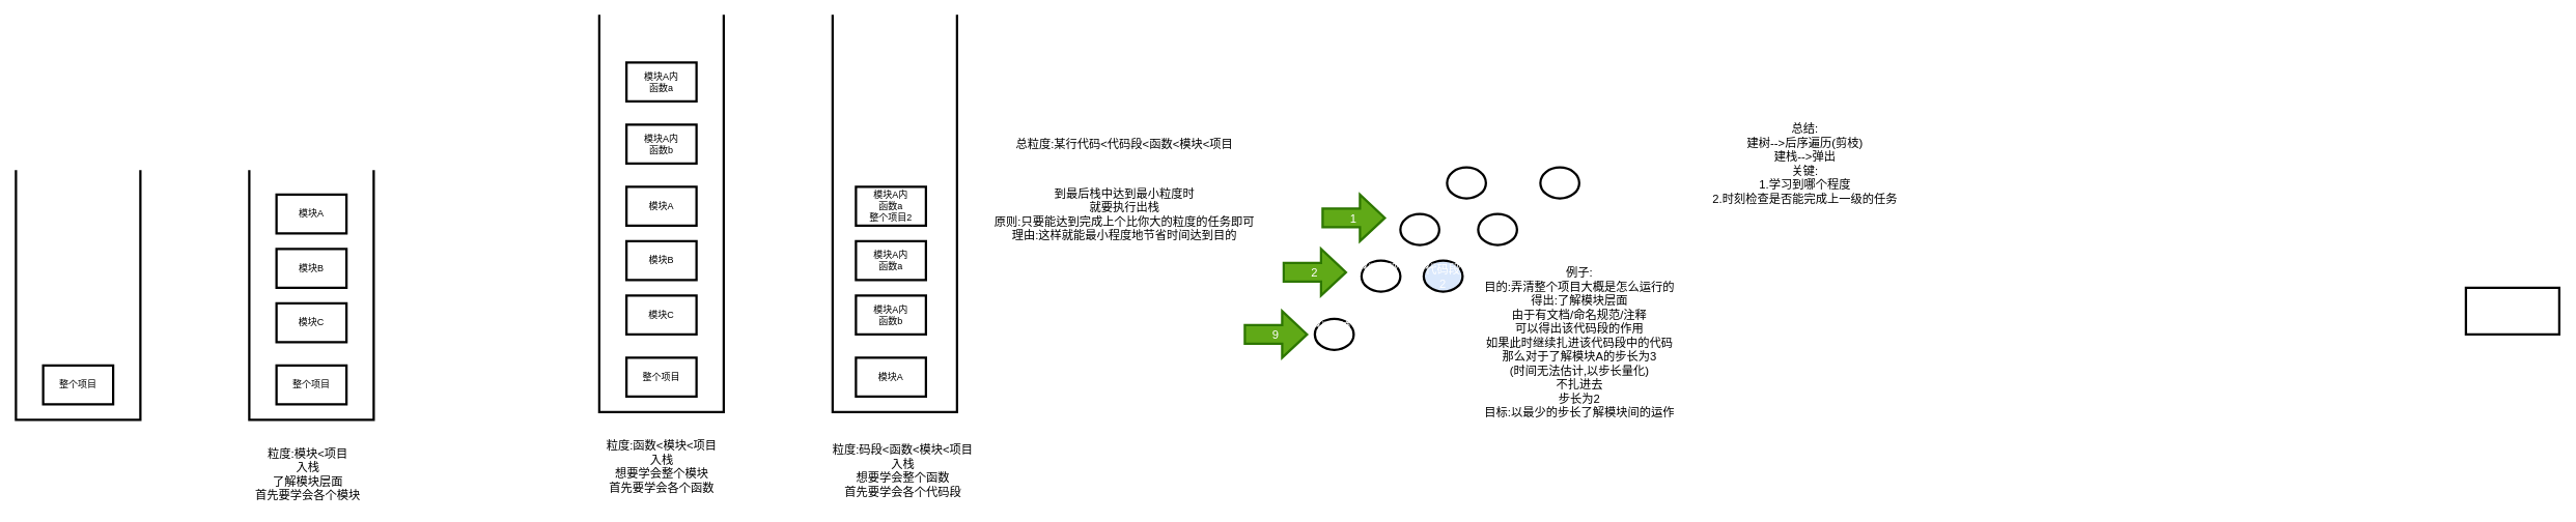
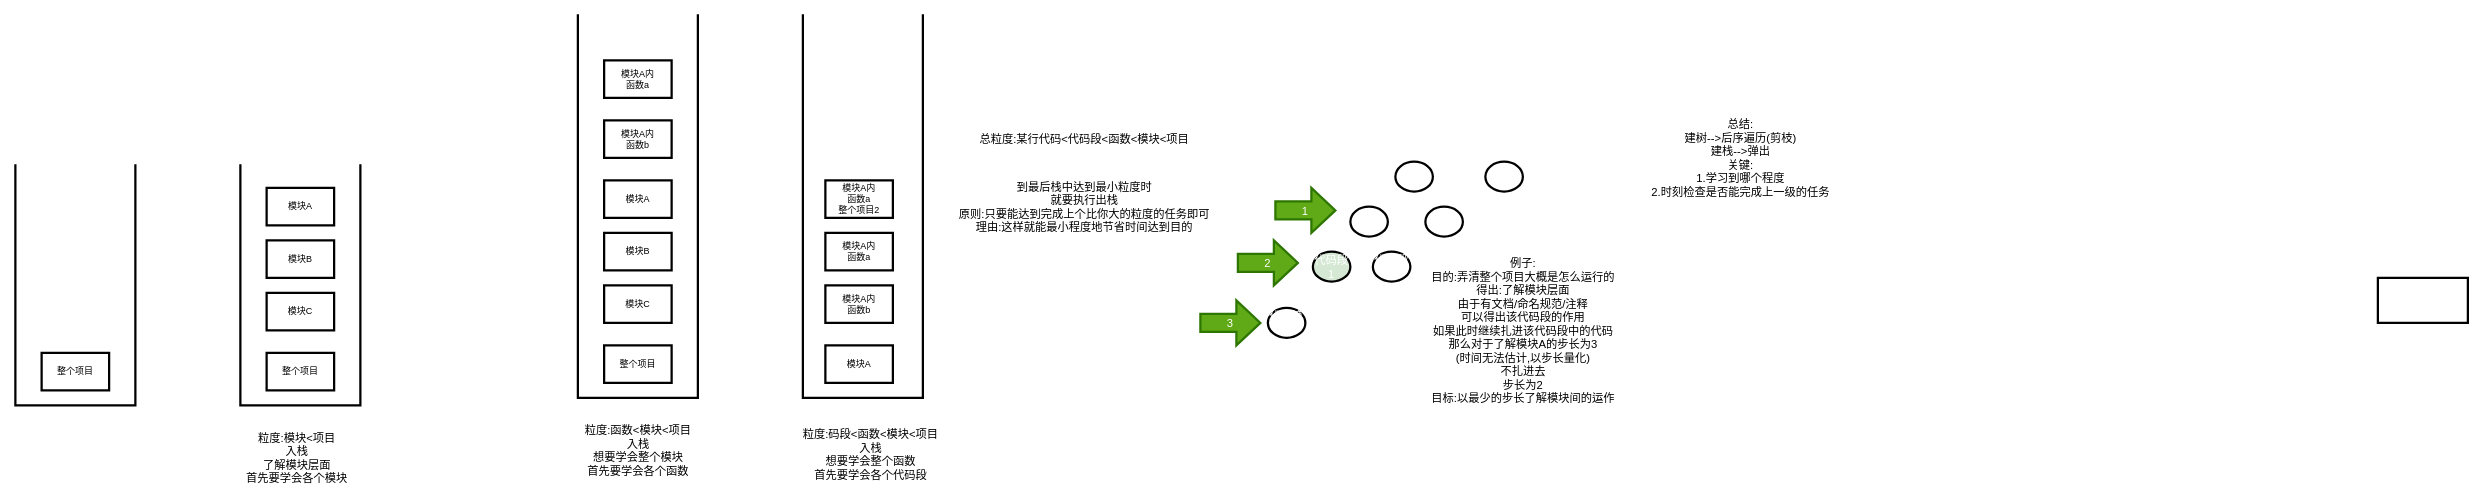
- <mxCell id="32" value="&lt;font color=&quot;#ffffff&quot;&gt;代码段1&lt;/font&gt;" style="ellipse;whiteSpace=wrap;html=1;fontSize=15;fontColor=#000000;strokeColor=#000000;strokeWidth=3;" vertex="1" parent="1"><mxGeometry x="1750" y="335" width="50" height="40" as="geometry" /></mxCell>
+ <mxCell id="32" value="&lt;font color=&quot;#ffffff&quot;&gt;代码段1&lt;/font&gt;" style="ellipse;whiteSpace=wrap;html=1;fontSize=15;fontColor=#000000;strokeColor=#000000;strokeWidth=3;fillColor=#d5e8d4;" vertex="1" parent="1"><mxGeometry x="1750" y="335" width="50" height="40" as="geometry" /></mxCell>
- <mxCell id="33" value="&lt;font color=&quot;#ffffff&quot;&gt;代码段2&lt;/font&gt;" style="ellipse;whiteSpace=wrap;html=1;fontSize=15;fontColor=#000000;strokeColor=#000000;strokeWidth=3;fillColor=#dae8fc;" vertex="1" parent="1"><mxGeometry x="1830" y="335" width="50" height="40" as="geometry" /></mxCell>
+ <mxCell id="33" value="&lt;font color=&quot;#ffffff&quot;&gt;代码段2&lt;/font&gt;" style="ellipse;whiteSpace=wrap;html=1;fontSize=15;fontColor=#000000;strokeColor=#000000;strokeWidth=3;" vertex="1" parent="1"><mxGeometry x="1830" y="335" width="50" height="40" as="geometry" /></mxCell>
- <mxCell id="34" value="9" style="shape=singleArrow;whiteSpace=wrap;html=1;arrowWidth=0.4;arrowSize=0.4;fontSize=15;fontColor=#ffffff;strokeColor=#2D7600;strokeWidth=3;fillColor=#60a917;" vertex="1" parent="1"><mxGeometry x="1600" y="400" width="80" height="60" as="geometry" /></mxCell>
+ <mxCell id="34" value="3" style="shape=singleArrow;whiteSpace=wrap;html=1;arrowWidth=0.4;arrowSize=0.4;fontSize=15;fontColor=#ffffff;strokeColor=#2D7600;strokeWidth=3;fillColor=#60a917;" vertex="1" parent="1"><mxGeometry x="1600" y="400" width="80" height="60" as="geometry" /></mxCell>
